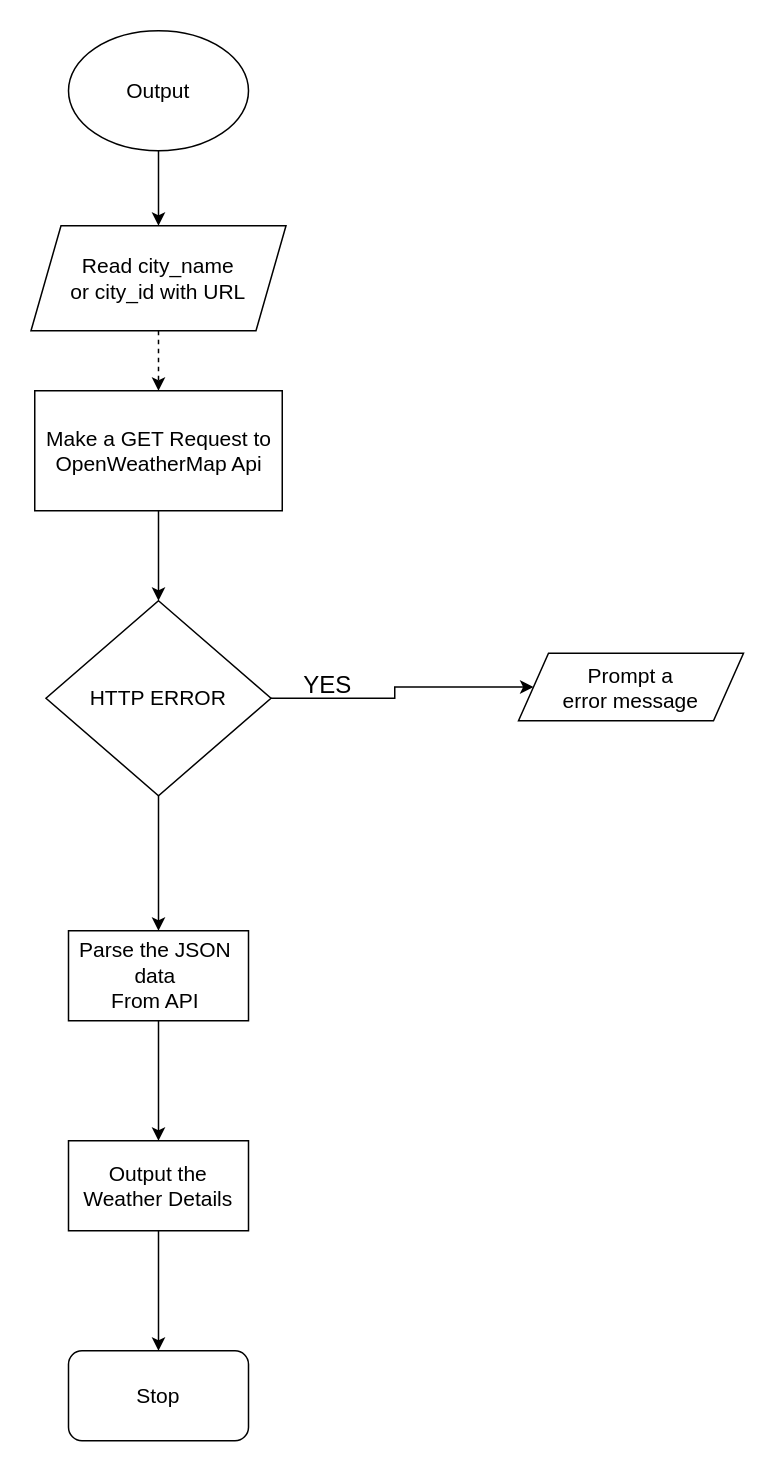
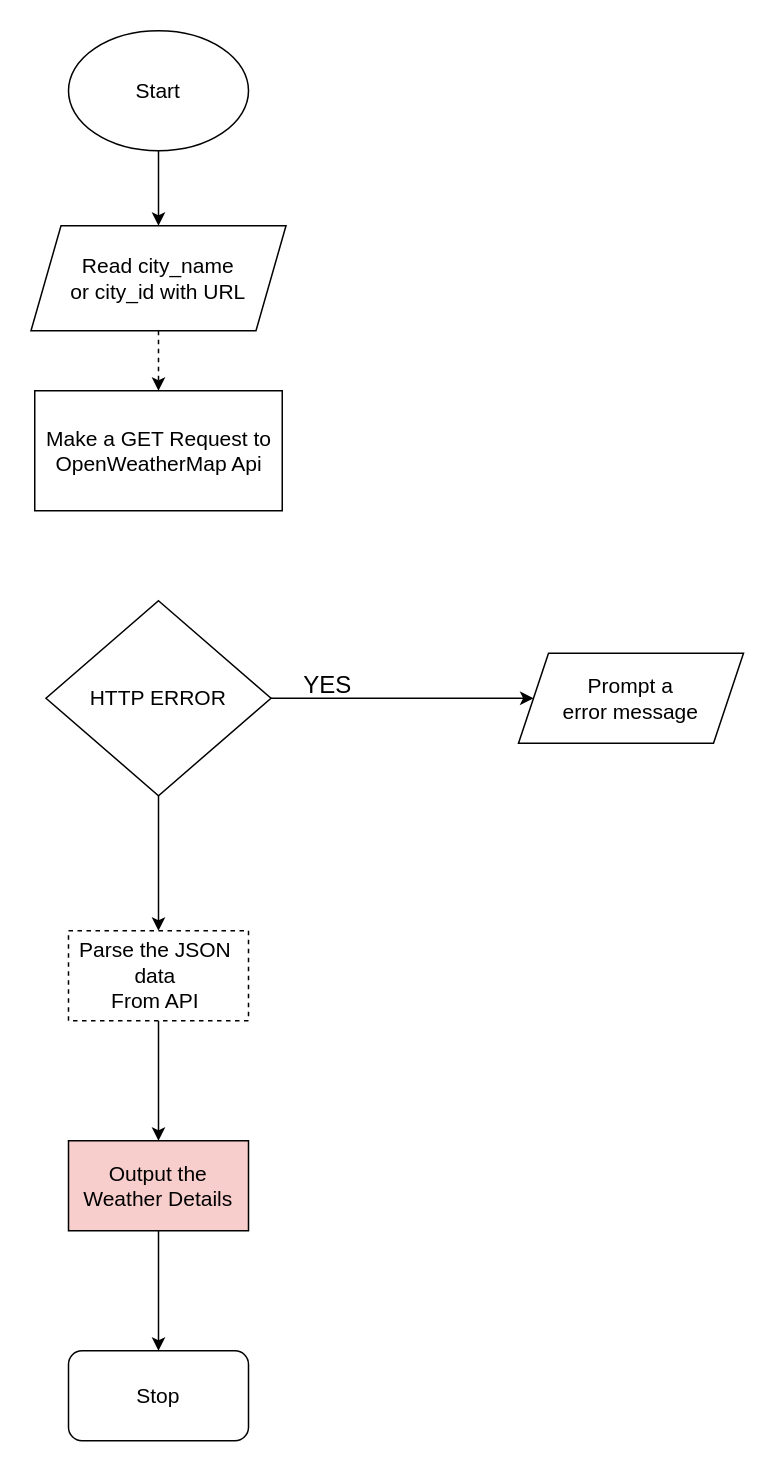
- <mxCell id="3" value="&lt;font style=&quot;font-size: 14px;&quot;&gt;Output&lt;/font&gt;" style="ellipse;whiteSpace=wrap;html=1;" parent="1" vertex="1"><mxGeometry x="45" y="20" width="120" height="80" as="geometry" /></mxCell>
+ <mxCell id="3" value="&lt;font style=&quot;font-size: 14px;&quot;&gt;Start&lt;/font&gt;" style="ellipse;whiteSpace=wrap;html=1;" parent="1" vertex="1"><mxGeometry x="45" y="20" width="120" height="80" as="geometry" /></mxCell>
- <mxCell id="10" value="" style="edgeStyle=orthogonalEdgeStyle;rounded=0;orthogonalLoop=1;jettySize=auto;html=1;" edge="1" parent="1" source="11" target="8"><mxGeometry relative="1" as="geometry" /></mxCell>
- <mxCell id="9" value="&lt;font style=&quot;font-size: 14px;&quot;&gt;Prompt a &lt;br&gt;error message&lt;/font&gt;" style="shape=parallelogram;perimeter=parallelogramPerimeter;whiteSpace=wrap;html=1;fixedSize=1;" vertex="1" parent="1"><mxGeometry x="345" y="435" width="150" height="45" as="geometry" /></mxCell>
+ <mxCell id="9" value="&lt;font style=&quot;font-size: 14px;&quot;&gt;Prompt a &lt;br&gt;error message&lt;/font&gt;" style="shape=parallelogram;perimeter=parallelogramPerimeter;whiteSpace=wrap;html=1;fixedSize=1;" vertex="1" parent="1"><mxGeometry x="345" y="435" width="150" height="60" as="geometry" /></mxCell>
- <mxCell id="14" value="&lt;font style=&quot;font-size: 14px;&quot;&gt;Parse the JSON&amp;nbsp;&lt;br&gt;data&amp;nbsp;&lt;br&gt;From API&amp;nbsp;&lt;/font&gt;" style="whiteSpace=wrap;html=1;" vertex="1" parent="1"><mxGeometry x="45" y="620" width="120" height="60" as="geometry" /></mxCell>
+ <mxCell id="14" value="&lt;font style=&quot;font-size: 14px;&quot;&gt;Parse the JSON&amp;nbsp;&lt;br&gt;data&amp;nbsp;&lt;br&gt;From API&amp;nbsp;&lt;/font&gt;" style="whiteSpace=wrap;html=1;dashed=1;" vertex="1" parent="1"><mxGeometry x="45" y="620" width="120" height="60" as="geometry" /></mxCell>
- <mxCell id="16" value="&lt;span style=&quot;font-size: 14px;&quot;&gt;Output the Weather Details&lt;/span&gt;" style="whiteSpace=wrap;html=1;" vertex="1" parent="1"><mxGeometry x="45" y="760" width="120" height="60" as="geometry" /></mxCell>
+ <mxCell id="16" value="&lt;span style=&quot;font-size: 14px;&quot;&gt;Output the Weather Details&lt;/span&gt;" style="whiteSpace=wrap;html=1;fillColor=#f8cecc;" vertex="1" parent="1"><mxGeometry x="45" y="760" width="120" height="60" as="geometry" /></mxCell>
